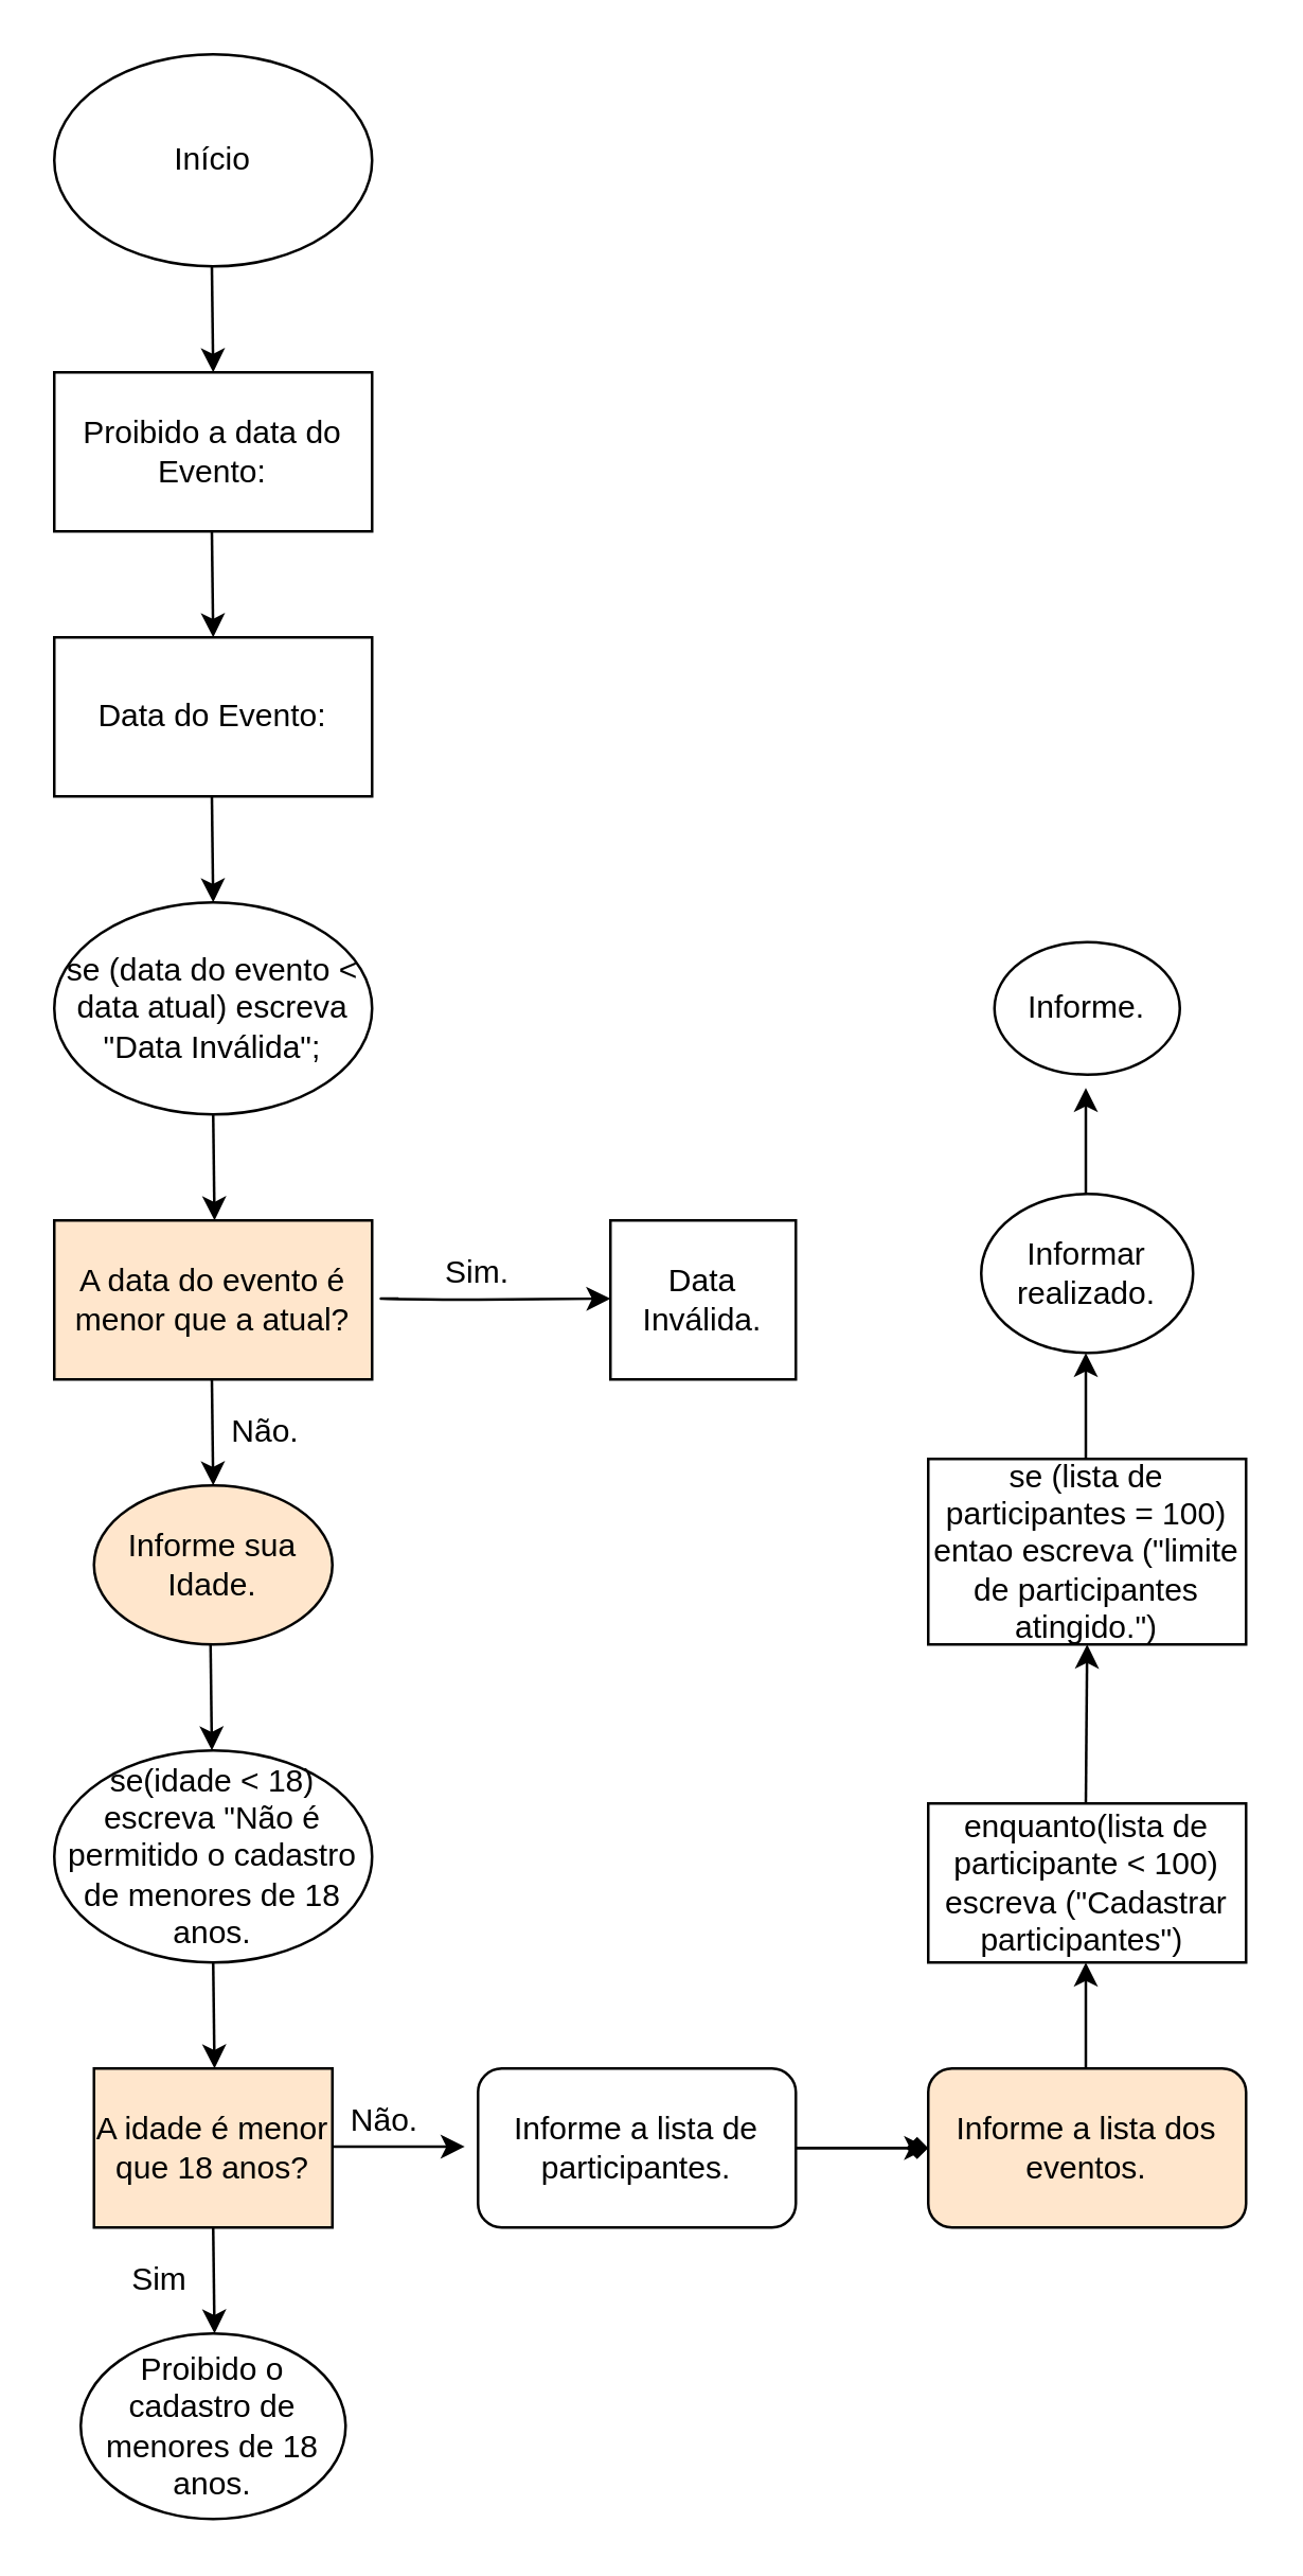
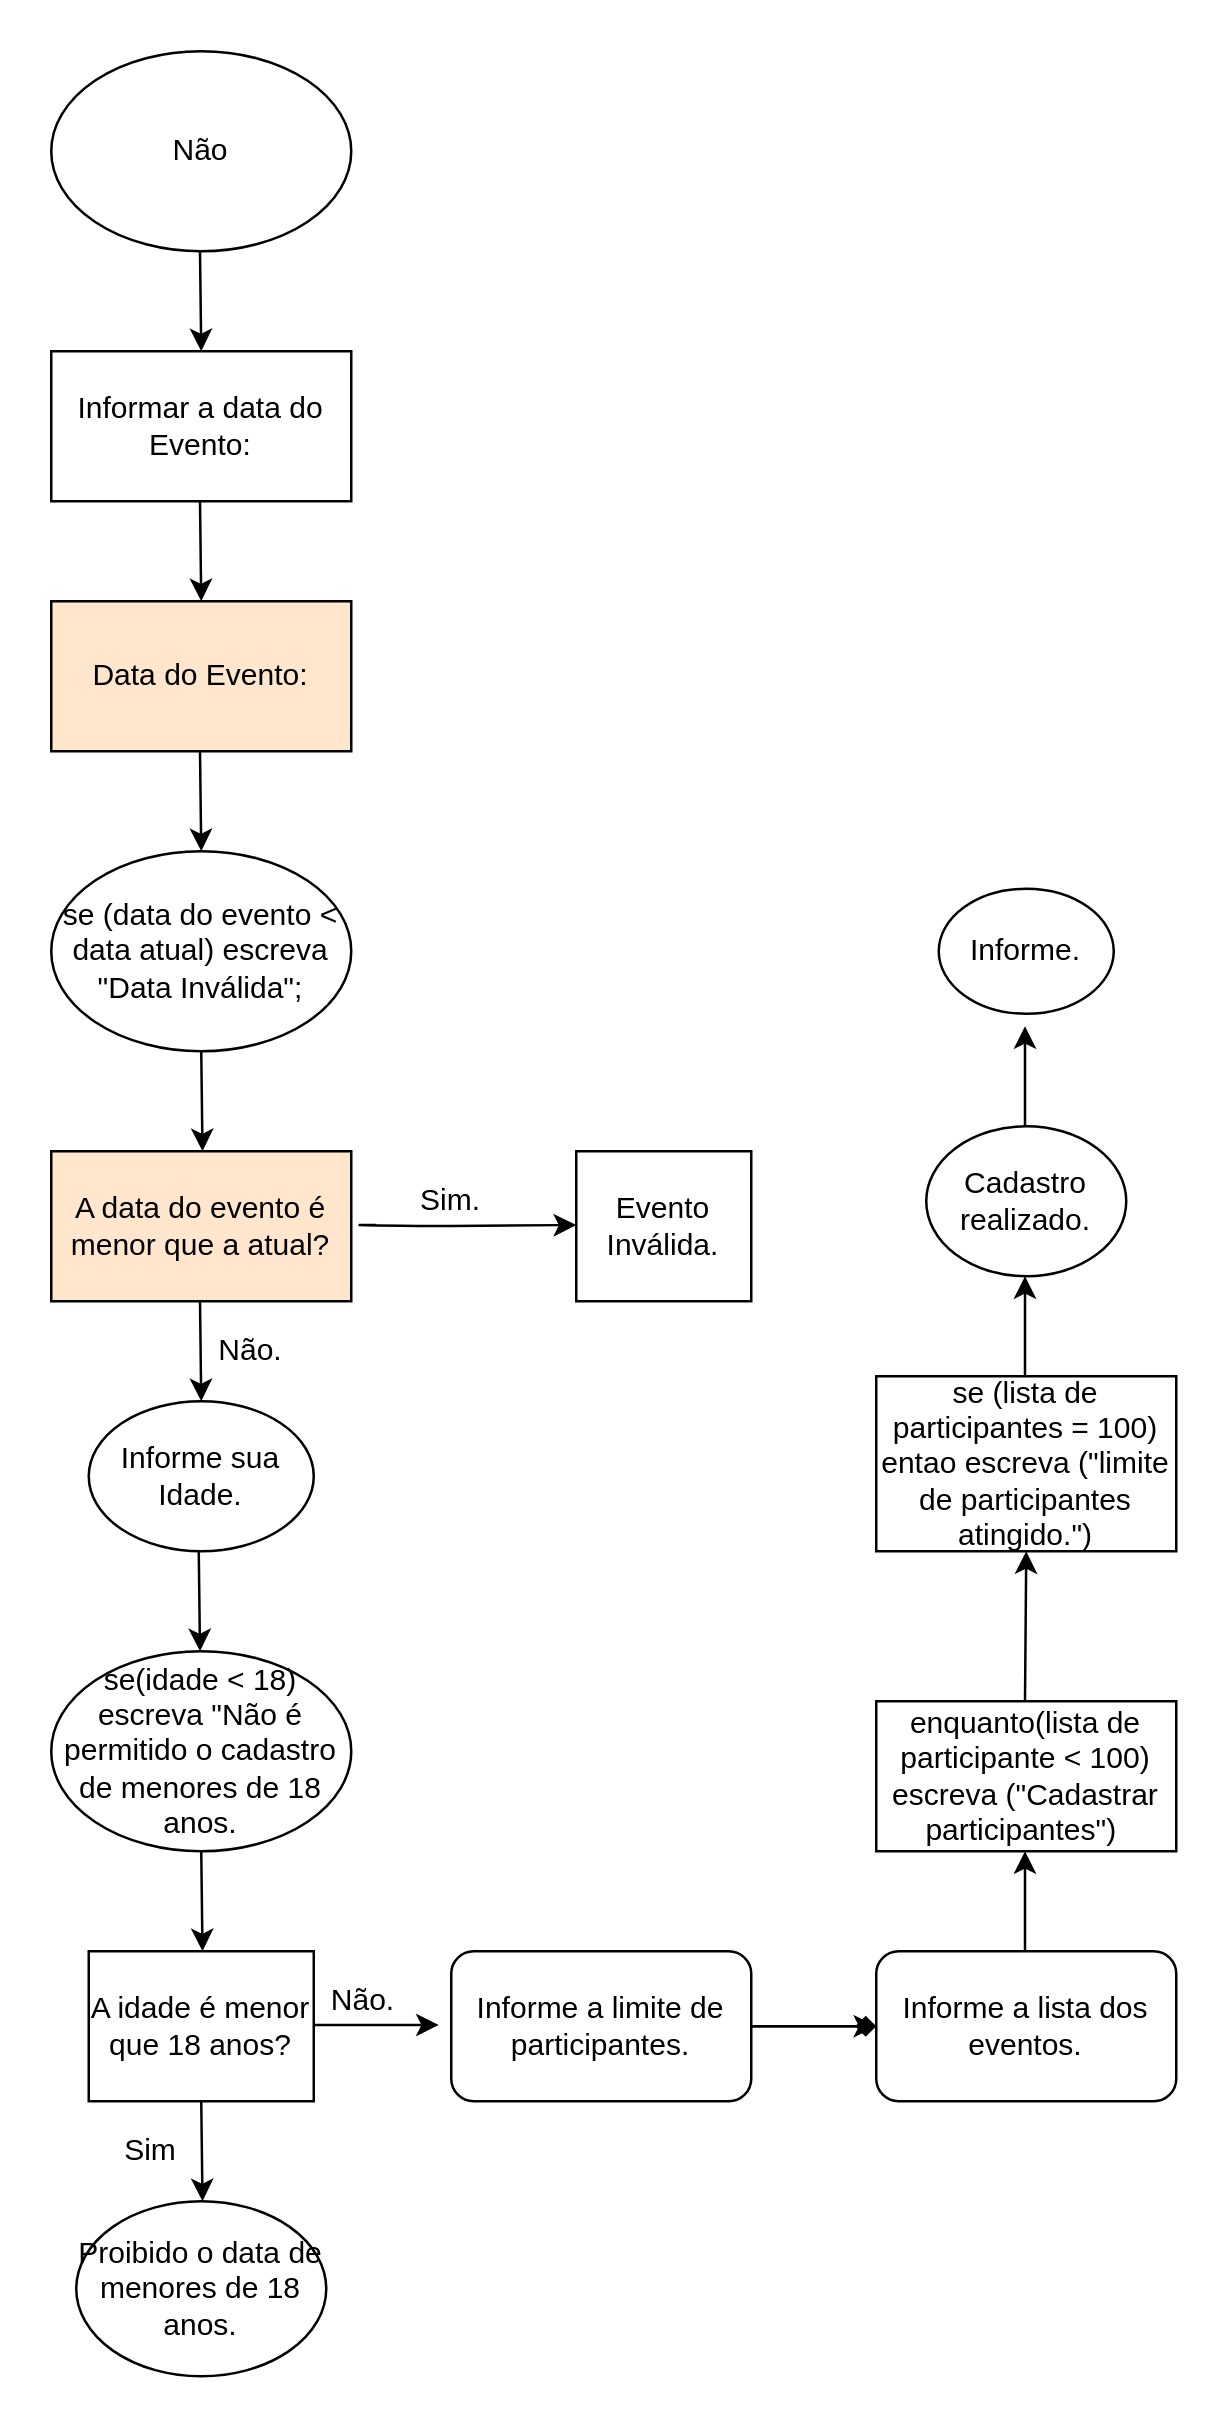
- <mxCell id="2" value="Início" style="ellipse;whiteSpace=wrap;html=1;" vertex="1" parent="1"><mxGeometry x="20" y="20" width="120" height="80" as="geometry" /></mxCell>
+ <mxCell id="2" value="Não" style="ellipse;whiteSpace=wrap;html=1;" vertex="1" parent="1"><mxGeometry x="20" y="20" width="120" height="80" as="geometry" /></mxCell>
- <mxCell id="4" value="Proibido a data do Evento:" style="rounded=0;whiteSpace=wrap;html=1;" vertex="1" parent="1"><mxGeometry x="20" y="140" width="120" height="60" as="geometry" /></mxCell>
+ <mxCell id="4" value="Informar a data do Evento:" style="rounded=0;whiteSpace=wrap;html=1;" vertex="1" parent="1"><mxGeometry x="20" y="140" width="120" height="60" as="geometry" /></mxCell>
- <mxCell id="6" value="Data do Evento:" style="rounded=0;whiteSpace=wrap;html=1;" vertex="1" parent="1"><mxGeometry x="20" y="240" width="120" height="60" as="geometry" /></mxCell>
+ <mxCell id="6" value="Data do Evento:" style="rounded=0;whiteSpace=wrap;html=1;fillColor=#ffe6cc;" vertex="1" parent="1"><mxGeometry x="20" y="240" width="120" height="60" as="geometry" /></mxCell>
- <mxCell id="35" value="Informar realizado." style="ellipse;whiteSpace=wrap;html=1;" vertex="1" parent="1"><mxGeometry x="370" y="450" width="80" height="60" as="geometry" /></mxCell>
+ <mxCell id="35" value="Cadastro realizado." style="ellipse;whiteSpace=wrap;html=1;" vertex="1" parent="1"><mxGeometry x="370" y="450" width="80" height="60" as="geometry" /></mxCell>
- <mxCell id="13" value="Data Inválida." style="rounded=0;whiteSpace=wrap;html=1;" vertex="1" parent="1"><mxGeometry x="230" y="460" width="70" height="60" as="geometry" /></mxCell>
+ <mxCell id="13" value="Evento Inválida." style="rounded=0;whiteSpace=wrap;html=1;" vertex="1" parent="1"><mxGeometry x="230" y="460" width="70" height="60" as="geometry" /></mxCell>
- <mxCell id="16" value="Informe sua Idade." style="ellipse;whiteSpace=wrap;html=1;fillColor=#ffe6cc;" vertex="1" parent="1"><mxGeometry x="35" y="560" width="90" height="60" as="geometry" /></mxCell>
+ <mxCell id="16" value="Informe sua Idade." style="ellipse;whiteSpace=wrap;html=1;" vertex="1" parent="1"><mxGeometry x="35" y="560" width="90" height="60" as="geometry" /></mxCell>
- <mxCell id="20" value="A idade é menor que 18 anos?" style="rounded=0;whiteSpace=wrap;html=1;fillColor=#ffe6cc;" vertex="1" parent="1"><mxGeometry x="35" y="780" width="90" height="60" as="geometry" /></mxCell>
+ <mxCell id="20" value="A idade é menor que 18 anos?" style="rounded=0;whiteSpace=wrap;html=1;" vertex="1" parent="1"><mxGeometry x="35" y="780" width="90" height="60" as="geometry" /></mxCell>
- <mxCell id="27" value="Informe a lista de participantes." style="rounded=1;whiteSpace=wrap;html=1;" vertex="1" parent="1"><mxGeometry x="180" y="780" width="120" height="60" as="geometry" /></mxCell>
+ <mxCell id="27" value="Informe a limite de participantes." style="rounded=1;whiteSpace=wrap;html=1;" vertex="1" parent="1"><mxGeometry x="180" y="780" width="120" height="60" as="geometry" /></mxCell>
- <mxCell id="29" value="Informe a lista dos eventos." style="rounded=1;whiteSpace=wrap;html=1;fillColor=#ffe6cc;" vertex="1" parent="1"><mxGeometry x="350" y="780" width="120" height="60" as="geometry" /></mxCell>
+ <mxCell id="29" value="Informe a lista dos eventos." style="rounded=1;whiteSpace=wrap;html=1;" vertex="1" parent="1"><mxGeometry x="350" y="780" width="120" height="60" as="geometry" /></mxCell>
- <mxCell id="23" value="Proibido o cadastro de menores de 18 anos." style="ellipse;whiteSpace=wrap;html=1;" vertex="1" parent="1"><mxGeometry x="30" y="880" width="100" height="70" as="geometry" /></mxCell>
+ <mxCell id="23" value="Proibido o data de menores de 18 anos." style="ellipse;whiteSpace=wrap;html=1;" vertex="1" parent="1"><mxGeometry x="30" y="880" width="100" height="70" as="geometry" /></mxCell>
